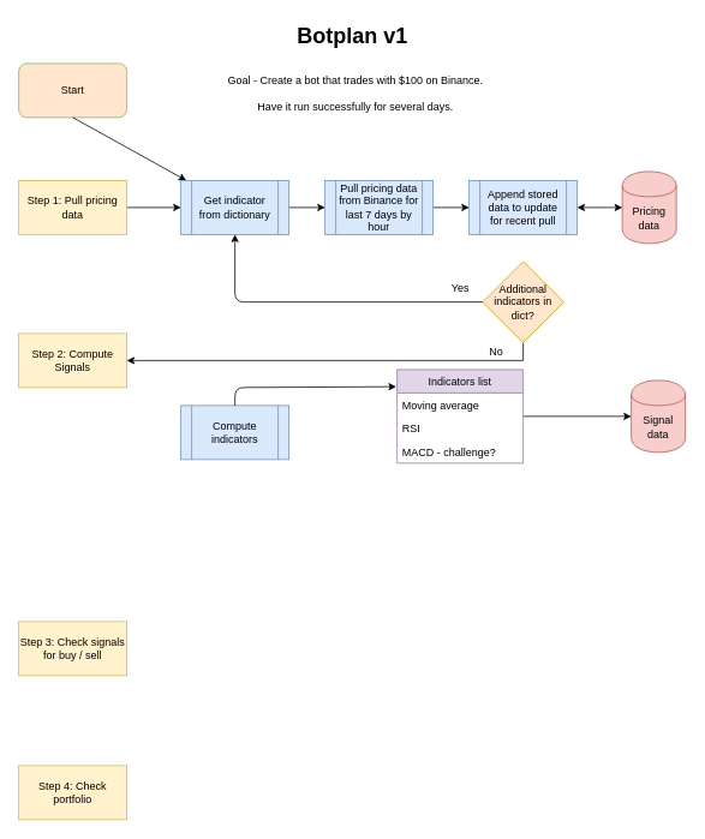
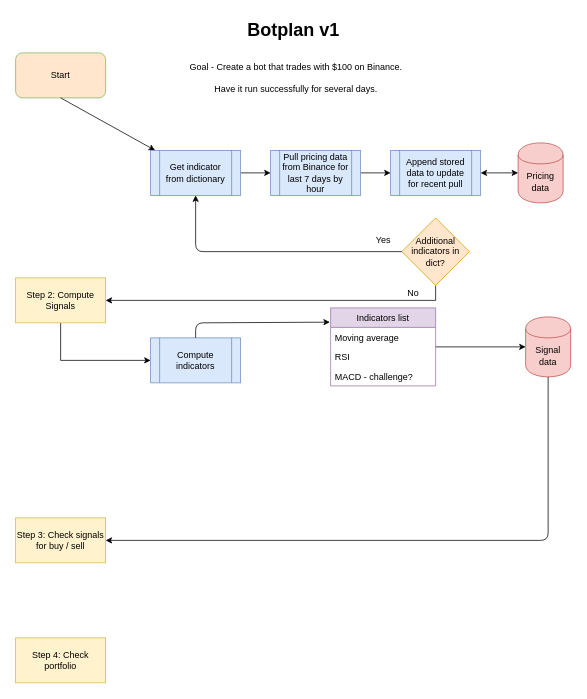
- <mxCell id="5" value="Step 1: Pull pricing data" style="rounded=0;whiteSpace=wrap;html=1;fillColor=#fff2cc;strokeColor=#d6b656;" parent="1" vertex="1"><mxGeometry x="20" y="200" width="120" height="60" as="geometry" /></mxCell>
- <mxCell id="3" value="" style="edgeStyle=orthogonalEdgeStyle;rounded=0;orthogonalLoop=1;jettySize=auto;html=1;" parent="1" source="5" target="8" edge="1"><mxGeometry relative="1" as="geometry" /></mxCell>
+ <mxCell id="16" style="edgeStyle=orthogonalEdgeStyle;rounded=0;orthogonalLoop=1;jettySize=auto;html=1;exitX=0.5;exitY=1;exitDx=0;exitDy=0;entryX=0;entryY=0.5;entryDx=0;entryDy=0;" parent="1" source="17" target="18" edge="1"><mxGeometry relative="1" as="geometry" /></mxCell>
+ <mxCell id="31" value="" style="endArrow=classic;html=1;exitX=0.5;exitY=1;exitDx=0;exitDy=0;entryX=1;entryY=0.5;entryDx=0;entryDy=0;" edge="1" parent="1" source="28" target="25"><mxGeometry width="50" height="50" relative="1" as="geometry"><mxPoint x="390" y="510" as="sourcePoint" /><mxPoint x="440" y="460" as="targetPoint" /><Array as="points"><mxPoint x="730" y="720" /></Array></mxGeometry></mxCell>
